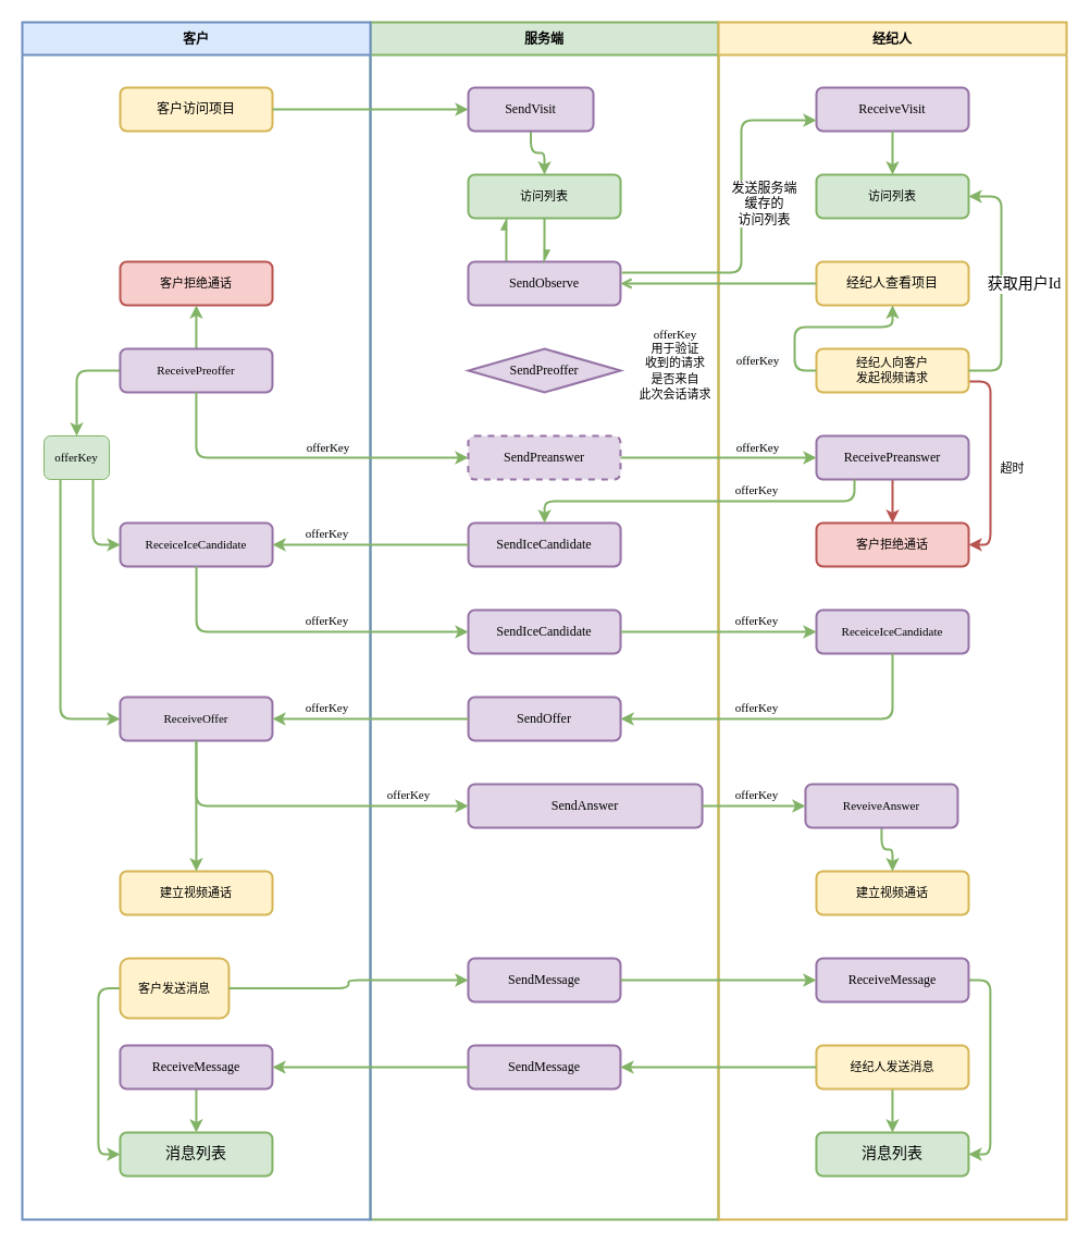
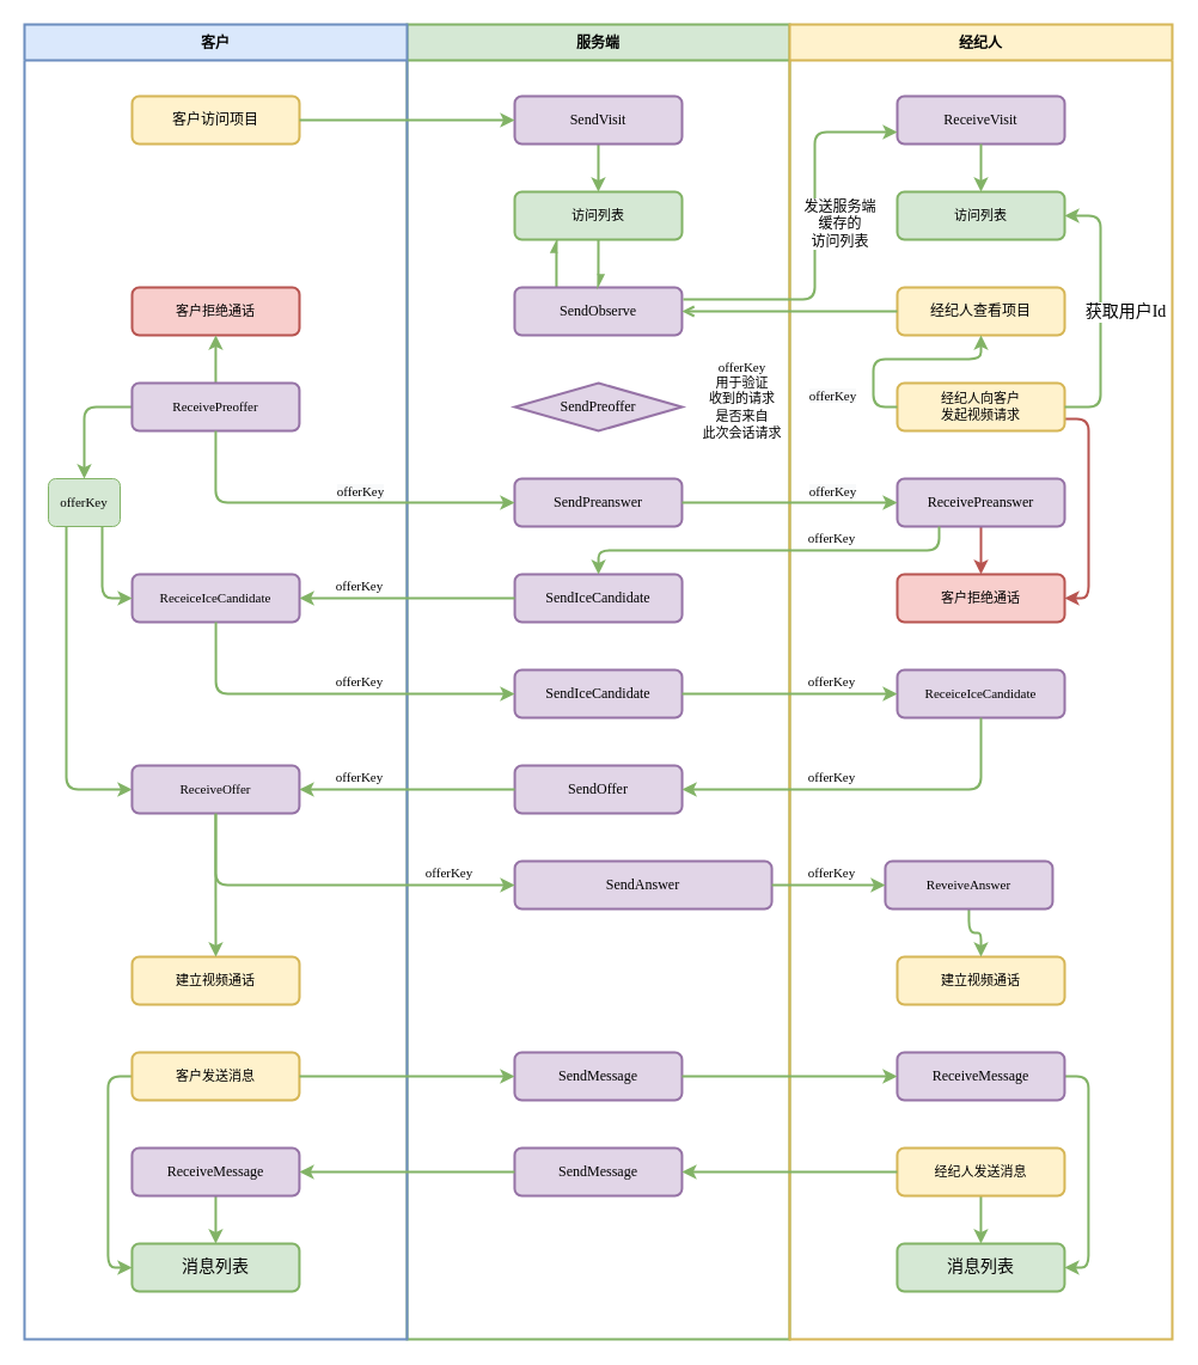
- <mxCell id="4" value="SendVisit" style="rounded=1;whiteSpace=wrap;html=1;fillColor=#e1d5e7;strokeWidth=2;strokeColor=#9673a6;fontFamily=Cascadia Code;fontSource=https%3A%2F%2Ffonts.cdnfonts.com%2Fs%2F29131%2FCascadia.woff;" parent="2" vertex="1"><mxGeometry x="90" y="60" width="115" height="40" as="geometry" /></mxCell>
+ <mxCell id="4" value="SendVisit" style="rounded=1;whiteSpace=wrap;html=1;fillColor=#e1d5e7;strokeWidth=2;strokeColor=#9673a6;fontFamily=Cascadia Code;fontSource=https%3A%2F%2Ffonts.cdnfonts.com%2Fs%2F29131%2FCascadia.woff;" parent="2" vertex="1"><mxGeometry x="90" y="60" width="140" height="40" as="geometry" /></mxCell>
- <mxCell id="16" value="SendPreanswer" style="rounded=1;whiteSpace=wrap;html=1;fillColor=#e1d5e7;strokeWidth=2;strokeColor=#9673a6;fontFamily=Cascadia Code;fontSource=https%3A%2F%2Ffonts.cdnfonts.com%2Fs%2F29131%2FCascadia.woff;dashed=1;" parent="2" vertex="1"><mxGeometry x="89.94" y="380" width="140" height="40" as="geometry" /></mxCell>
+ <mxCell id="16" value="SendPreanswer" style="rounded=1;whiteSpace=wrap;html=1;fillColor=#e1d5e7;strokeWidth=2;strokeColor=#9673a6;fontFamily=Cascadia Code;fontSource=https%3A%2F%2Ffonts.cdnfonts.com%2Fs%2F29131%2FCascadia.woff;" parent="2" vertex="1"><mxGeometry x="89.94" y="380" width="140" height="40" as="geometry" /></mxCell>
- <mxCell id="60" value="超时" style="text;html=1;align=center;verticalAlign=middle;resizable=0;points=[];autosize=1;strokeColor=none;fillColor=none;fontSize=11;fontFamily=Cascadia Code;fontColor=default;rounded=1;" parent="41" vertex="1"><mxGeometry x="250" y="400" width="40" height="20" as="geometry" /></mxCell>
- <mxCell id="23" value="客户发送消息" style="rounded=1;whiteSpace=wrap;html=1;fillColor=#fff2cc;strokeWidth=2;strokeColor=#d6b656;fontFamily=Cascadia Code;fontSize=11;fontColor=default;fontSource=https%3A%2F%2Ffonts.cdnfonts.com%2Fs%2F29131%2FCascadia.woff;" parent="20" vertex="1"><mxGeometry x="89.94" y="860" width="100" height="55" as="geometry" /></mxCell>
+ <mxCell id="23" value="客户发送消息" style="rounded=1;whiteSpace=wrap;html=1;fillColor=#fff2cc;strokeWidth=2;strokeColor=#d6b656;fontFamily=Cascadia Code;fontSize=11;fontColor=default;fontSource=https%3A%2F%2Ffonts.cdnfonts.com%2Fs%2F29131%2FCascadia.woff;" parent="20" vertex="1"><mxGeometry x="89.94" y="860" width="140" height="40" as="geometry" /></mxCell>
